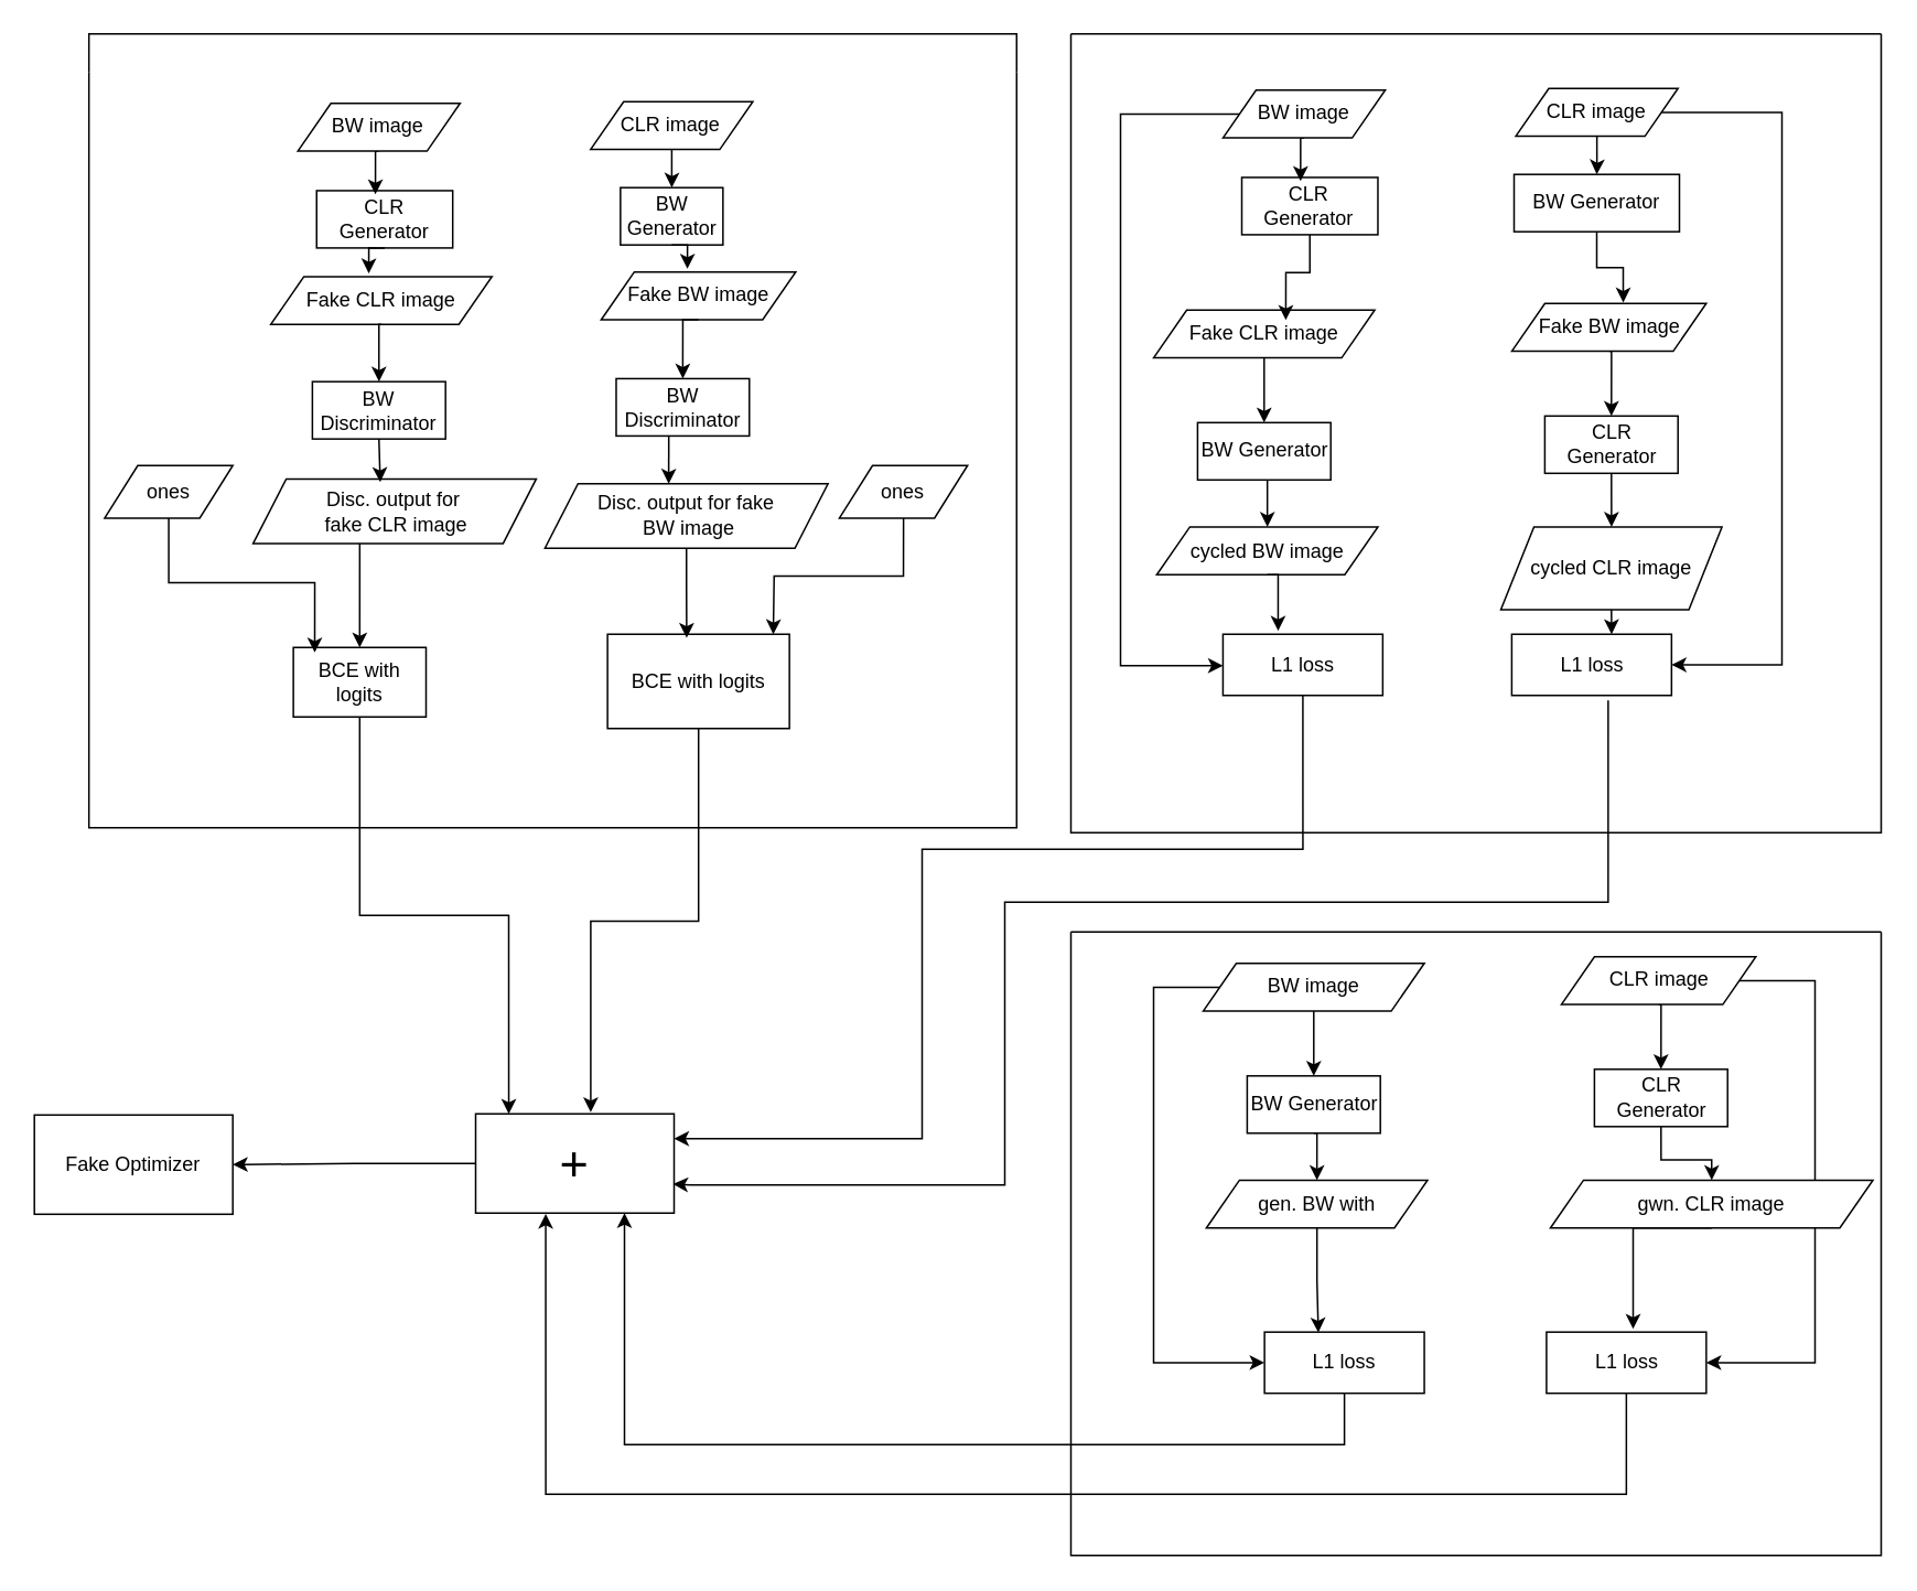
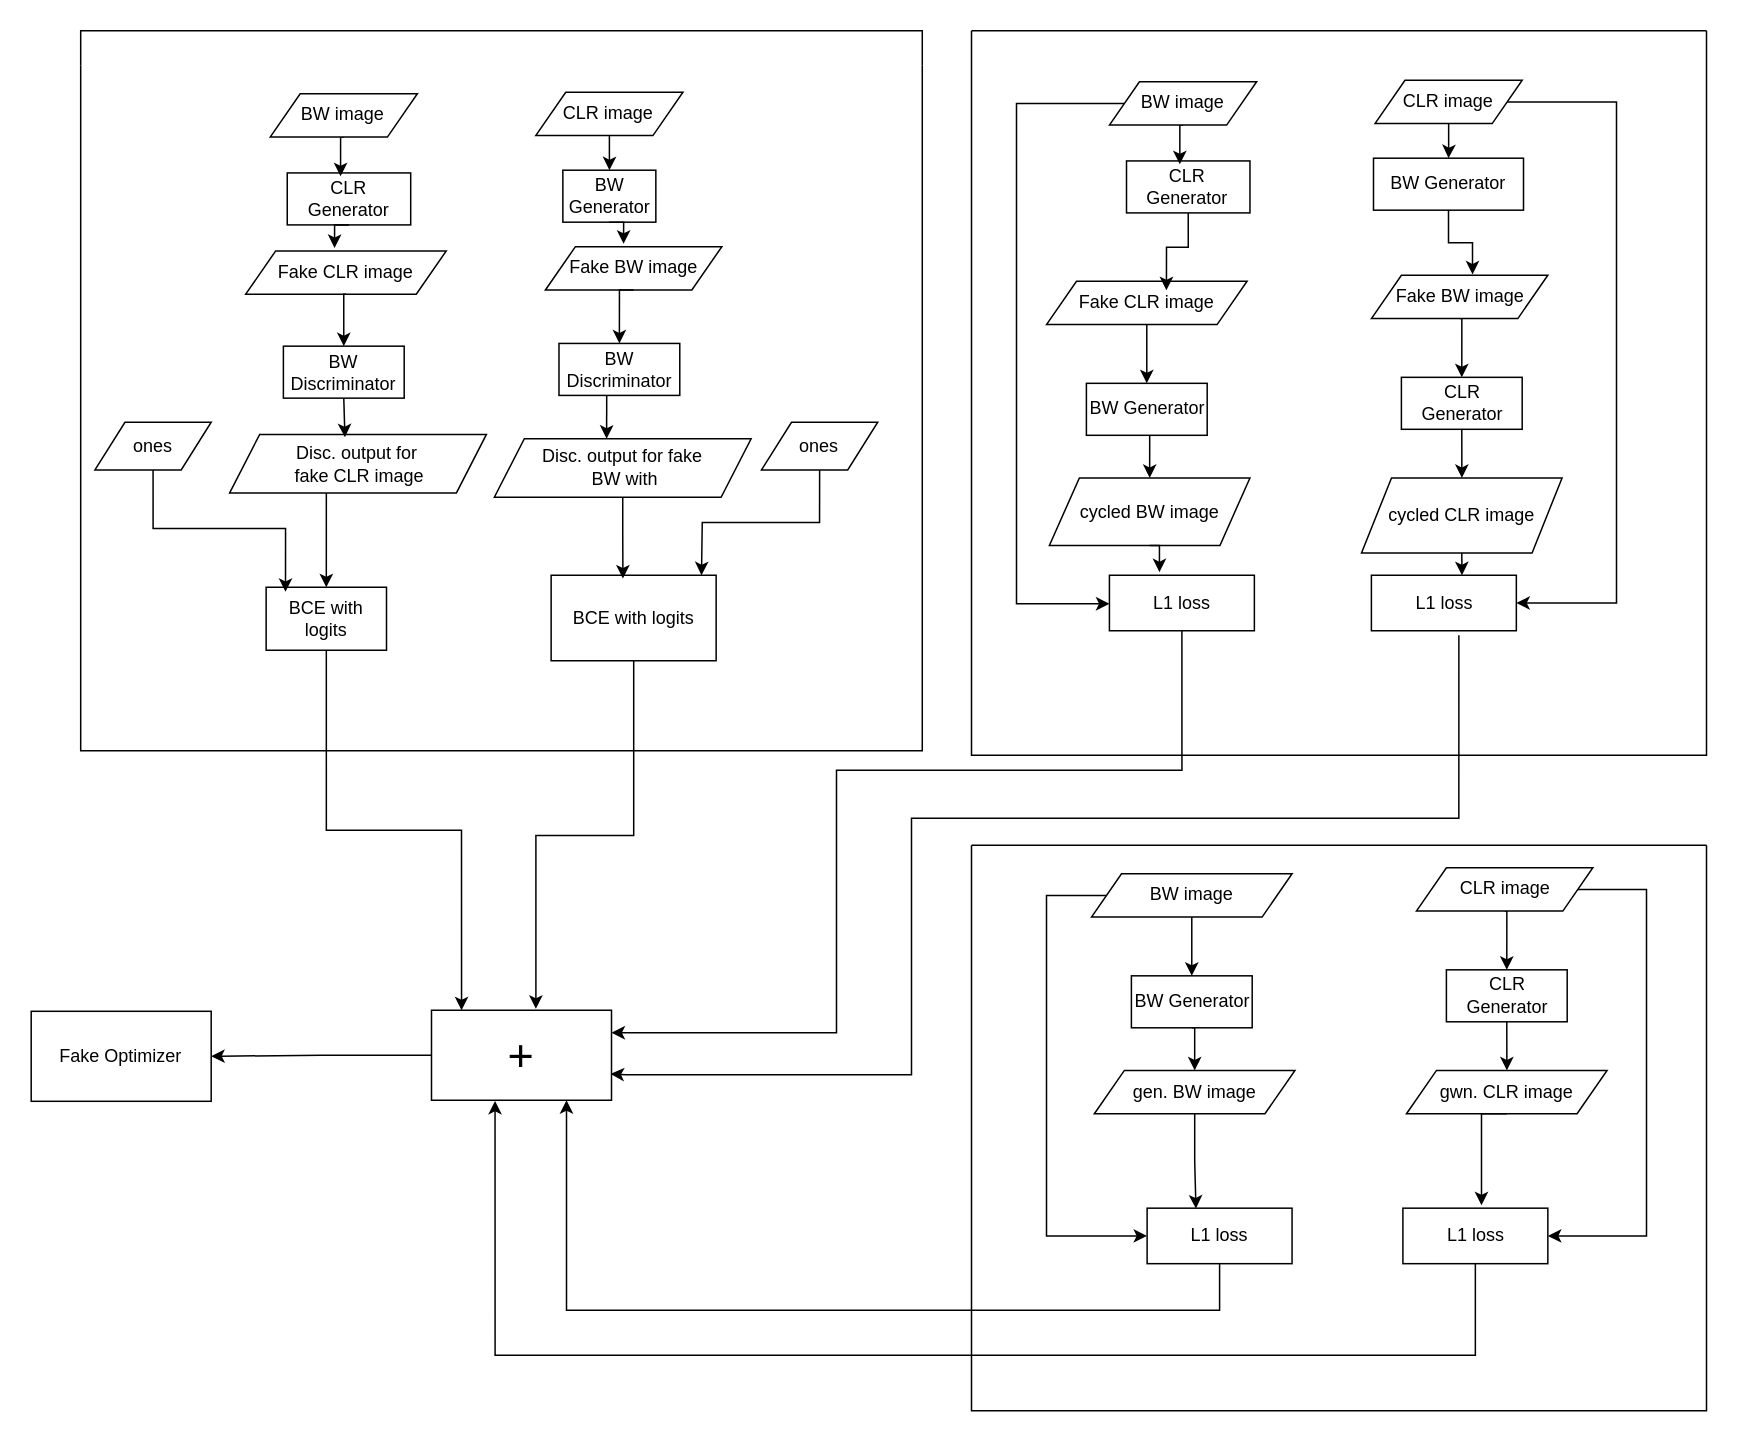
- <mxCell id="10" value="Disc. output for fake&lt;br&gt;&amp;nbsp;BW image" style="shape=parallelogram;perimeter=parallelogramPerimeter;whiteSpace=wrap;html=1;fixedSize=1;container=0;" vertex="1" parent="1"><mxGeometry x="328.902" y="291.99" width="171.166" height="39.01" as="geometry" /></mxCell>
+ <mxCell id="10" value="Disc. output for fake&lt;br&gt;&amp;nbsp;BW with" style="shape=parallelogram;perimeter=parallelogramPerimeter;whiteSpace=wrap;html=1;fixedSize=1;container=0;" vertex="1" parent="1"><mxGeometry x="328.902" y="291.99" width="171.166" height="39.01" as="geometry" /></mxCell>
- <mxCell id="51" value="cycled BW image" style="shape=parallelogram;perimeter=parallelogramPerimeter;whiteSpace=wrap;html=1;fixedSize=1;container=0;" vertex="1" parent="31"><mxGeometry x="51.925" y="298.13" width="133.71" height="28.87" as="geometry" /></mxCell>
+ <mxCell id="51" value="cycled BW image" style="shape=parallelogram;perimeter=parallelogramPerimeter;whiteSpace=wrap;html=1;fixedSize=1;container=0;" vertex="1" parent="31"><mxGeometry x="51.925" y="298.13" width="133.71" height="45" as="geometry" /></mxCell>
- <mxCell id="68" value="gwn. CLR image" style="shape=parallelogram;perimeter=parallelogramPerimeter;whiteSpace=wrap;html=1;fixedSize=1;container=0;" vertex="1" parent="1"><mxGeometry x="937.005" y="713.13" width="195" height="28.87" as="geometry" /></mxCell>
+ <mxCell id="68" value="gwn. CLR image" style="shape=parallelogram;perimeter=parallelogramPerimeter;whiteSpace=wrap;html=1;fixedSize=1;container=0;" vertex="1" parent="1"><mxGeometry x="937.005" y="713.13" width="133.71" height="28.87" as="geometry" /></mxCell>
- <mxCell id="67" value="gen. BW with" style="shape=parallelogram;perimeter=parallelogramPerimeter;whiteSpace=wrap;html=1;fixedSize=1;container=0;" vertex="1" parent="1"><mxGeometry x="728.925" y="713.13" width="133.71" height="28.87" as="geometry" /></mxCell>
+ <mxCell id="67" value="gen. BW image" style="shape=parallelogram;perimeter=parallelogramPerimeter;whiteSpace=wrap;html=1;fixedSize=1;container=0;" vertex="1" parent="1"><mxGeometry x="728.925" y="713.13" width="133.71" height="28.87" as="geometry" /></mxCell>
